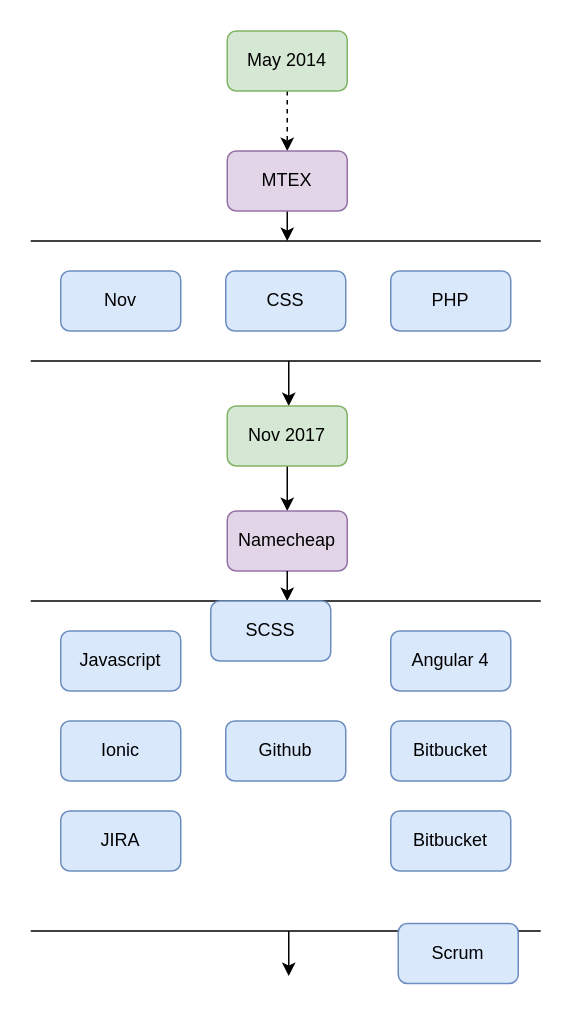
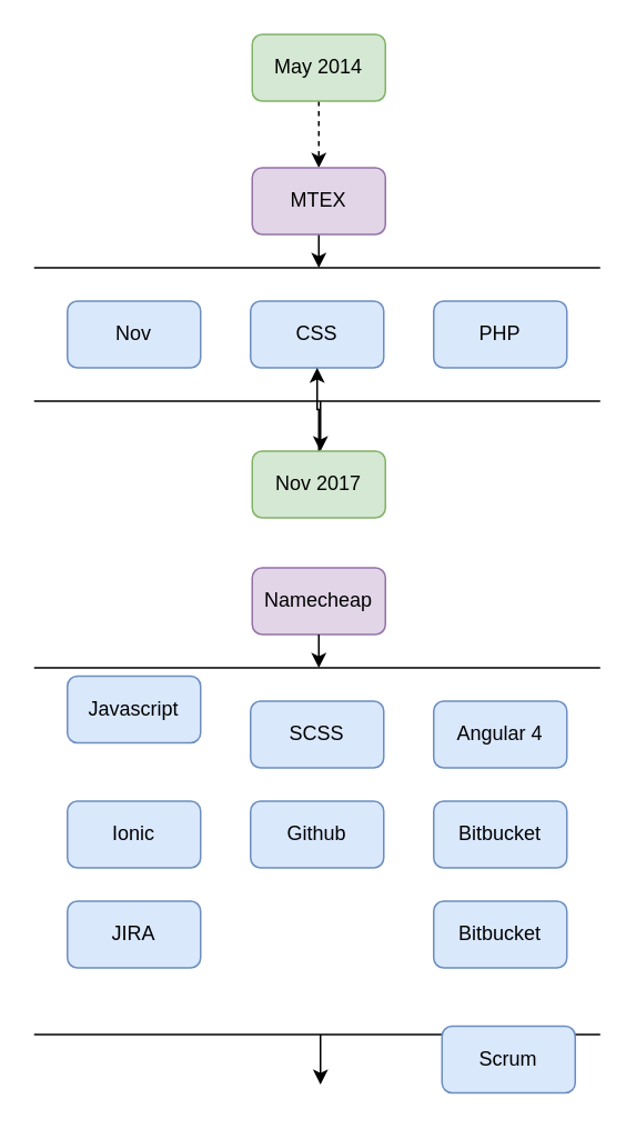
- <mxCell id="12" value="" style="edgeStyle=orthogonalEdgeStyle;rounded=0;orthogonalLoop=1;jettySize=auto;html=1;" edge="1" parent="1" source="13" target="14"><mxGeometry relative="1" as="geometry" /></mxCell>
+ <mxCell id="12" value="" style="edgeStyle=orthogonalEdgeStyle;rounded=0;orthogonalLoop=1;jettySize=auto;html=1;" edge="1" parent="1" source="13" target="7"><mxGeometry relative="1" as="geometry" /></mxCell>
- <mxCell id="18" value="SCSS" style="rounded=1;whiteSpace=wrap;html=1;fillColor=#dae8fc;strokeColor=#6c8ebf;" vertex="1" parent="1"><mxGeometry x="140" y="400" width="80" height="40" as="geometry" /></mxCell>
+ <mxCell id="18" value="SCSS" style="rounded=1;whiteSpace=wrap;html=1;fillColor=#dae8fc;strokeColor=#6c8ebf;" vertex="1" parent="1"><mxGeometry x="150" y="420" width="80" height="40" as="geometry" /></mxCell>
- <mxCell id="16" value="Javascript" style="rounded=1;whiteSpace=wrap;html=1;fillColor=#dae8fc;strokeColor=#6c8ebf;" vertex="1" parent="1"><mxGeometry x="40" y="420" width="80" height="40" as="geometry" /></mxCell>
+ <mxCell id="16" value="Javascript" style="rounded=1;whiteSpace=wrap;html=1;fillColor=#dae8fc;strokeColor=#6c8ebf;" vertex="1" parent="1"><mxGeometry x="40" y="405" width="80" height="40" as="geometry" /></mxCell>
